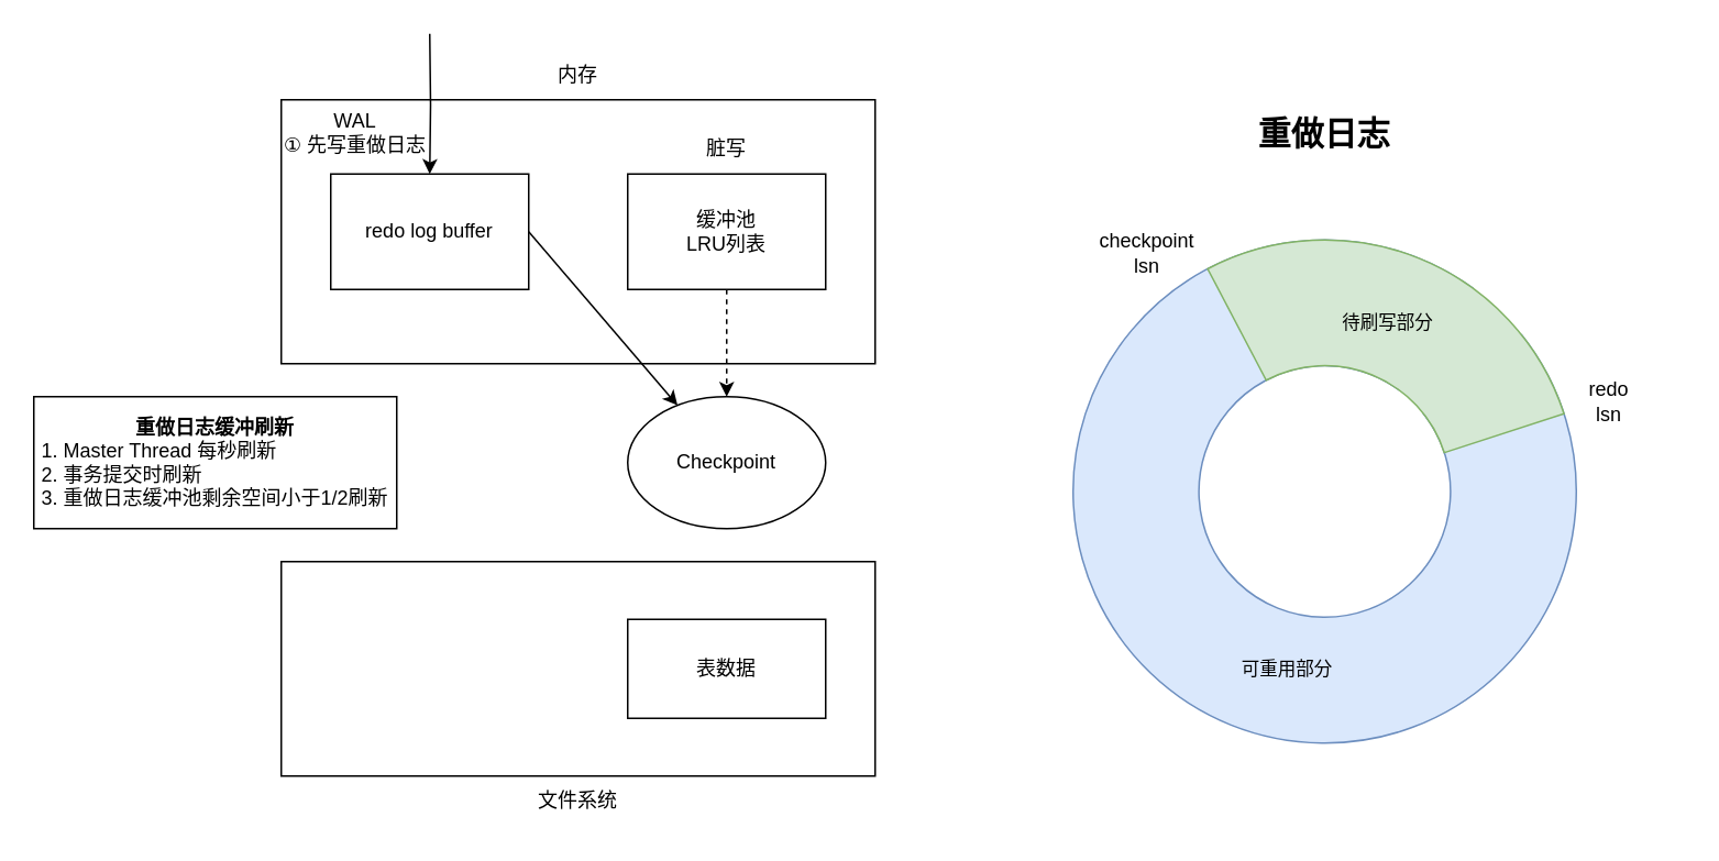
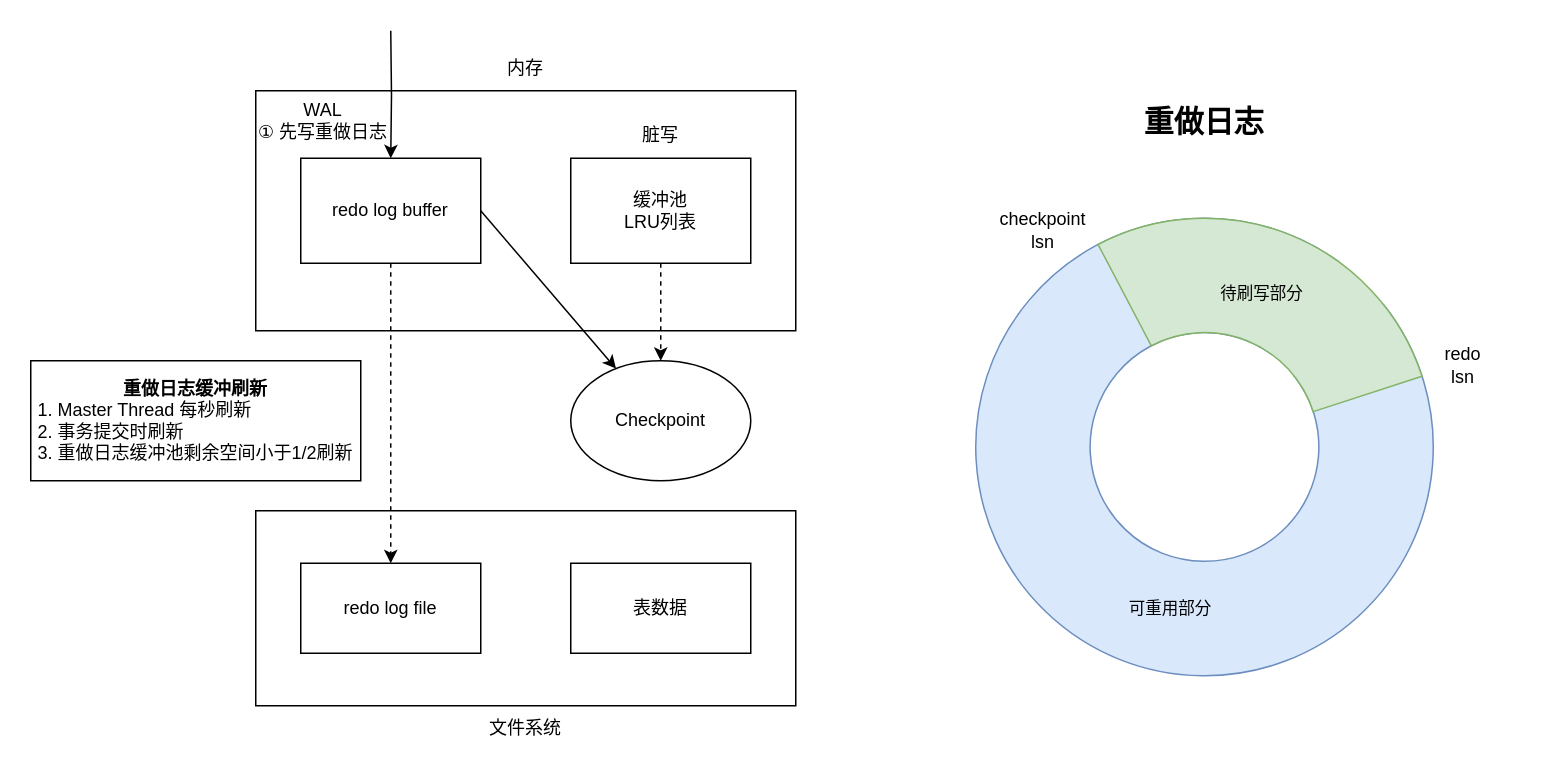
+ <mxCell id="4" style="edgeStyle=orthogonalEdgeStyle;rounded=0;orthogonalLoop=1;jettySize=auto;html=1;exitX=0.5;exitY=1;exitDx=0;exitDy=0;entryX=0.5;entryY=0;entryDx=0;entryDy=0;dashed=1;" edge="1" parent="1" source="5" target="8"><mxGeometry relative="1" as="geometry" /></mxCell>
+ <mxCell id="8" value="redo log file" style="rounded=0;whiteSpace=wrap;html=1;" vertex="1" parent="1"><mxGeometry x="200" y="375" width="120" height="60" as="geometry" /></mxCell>
